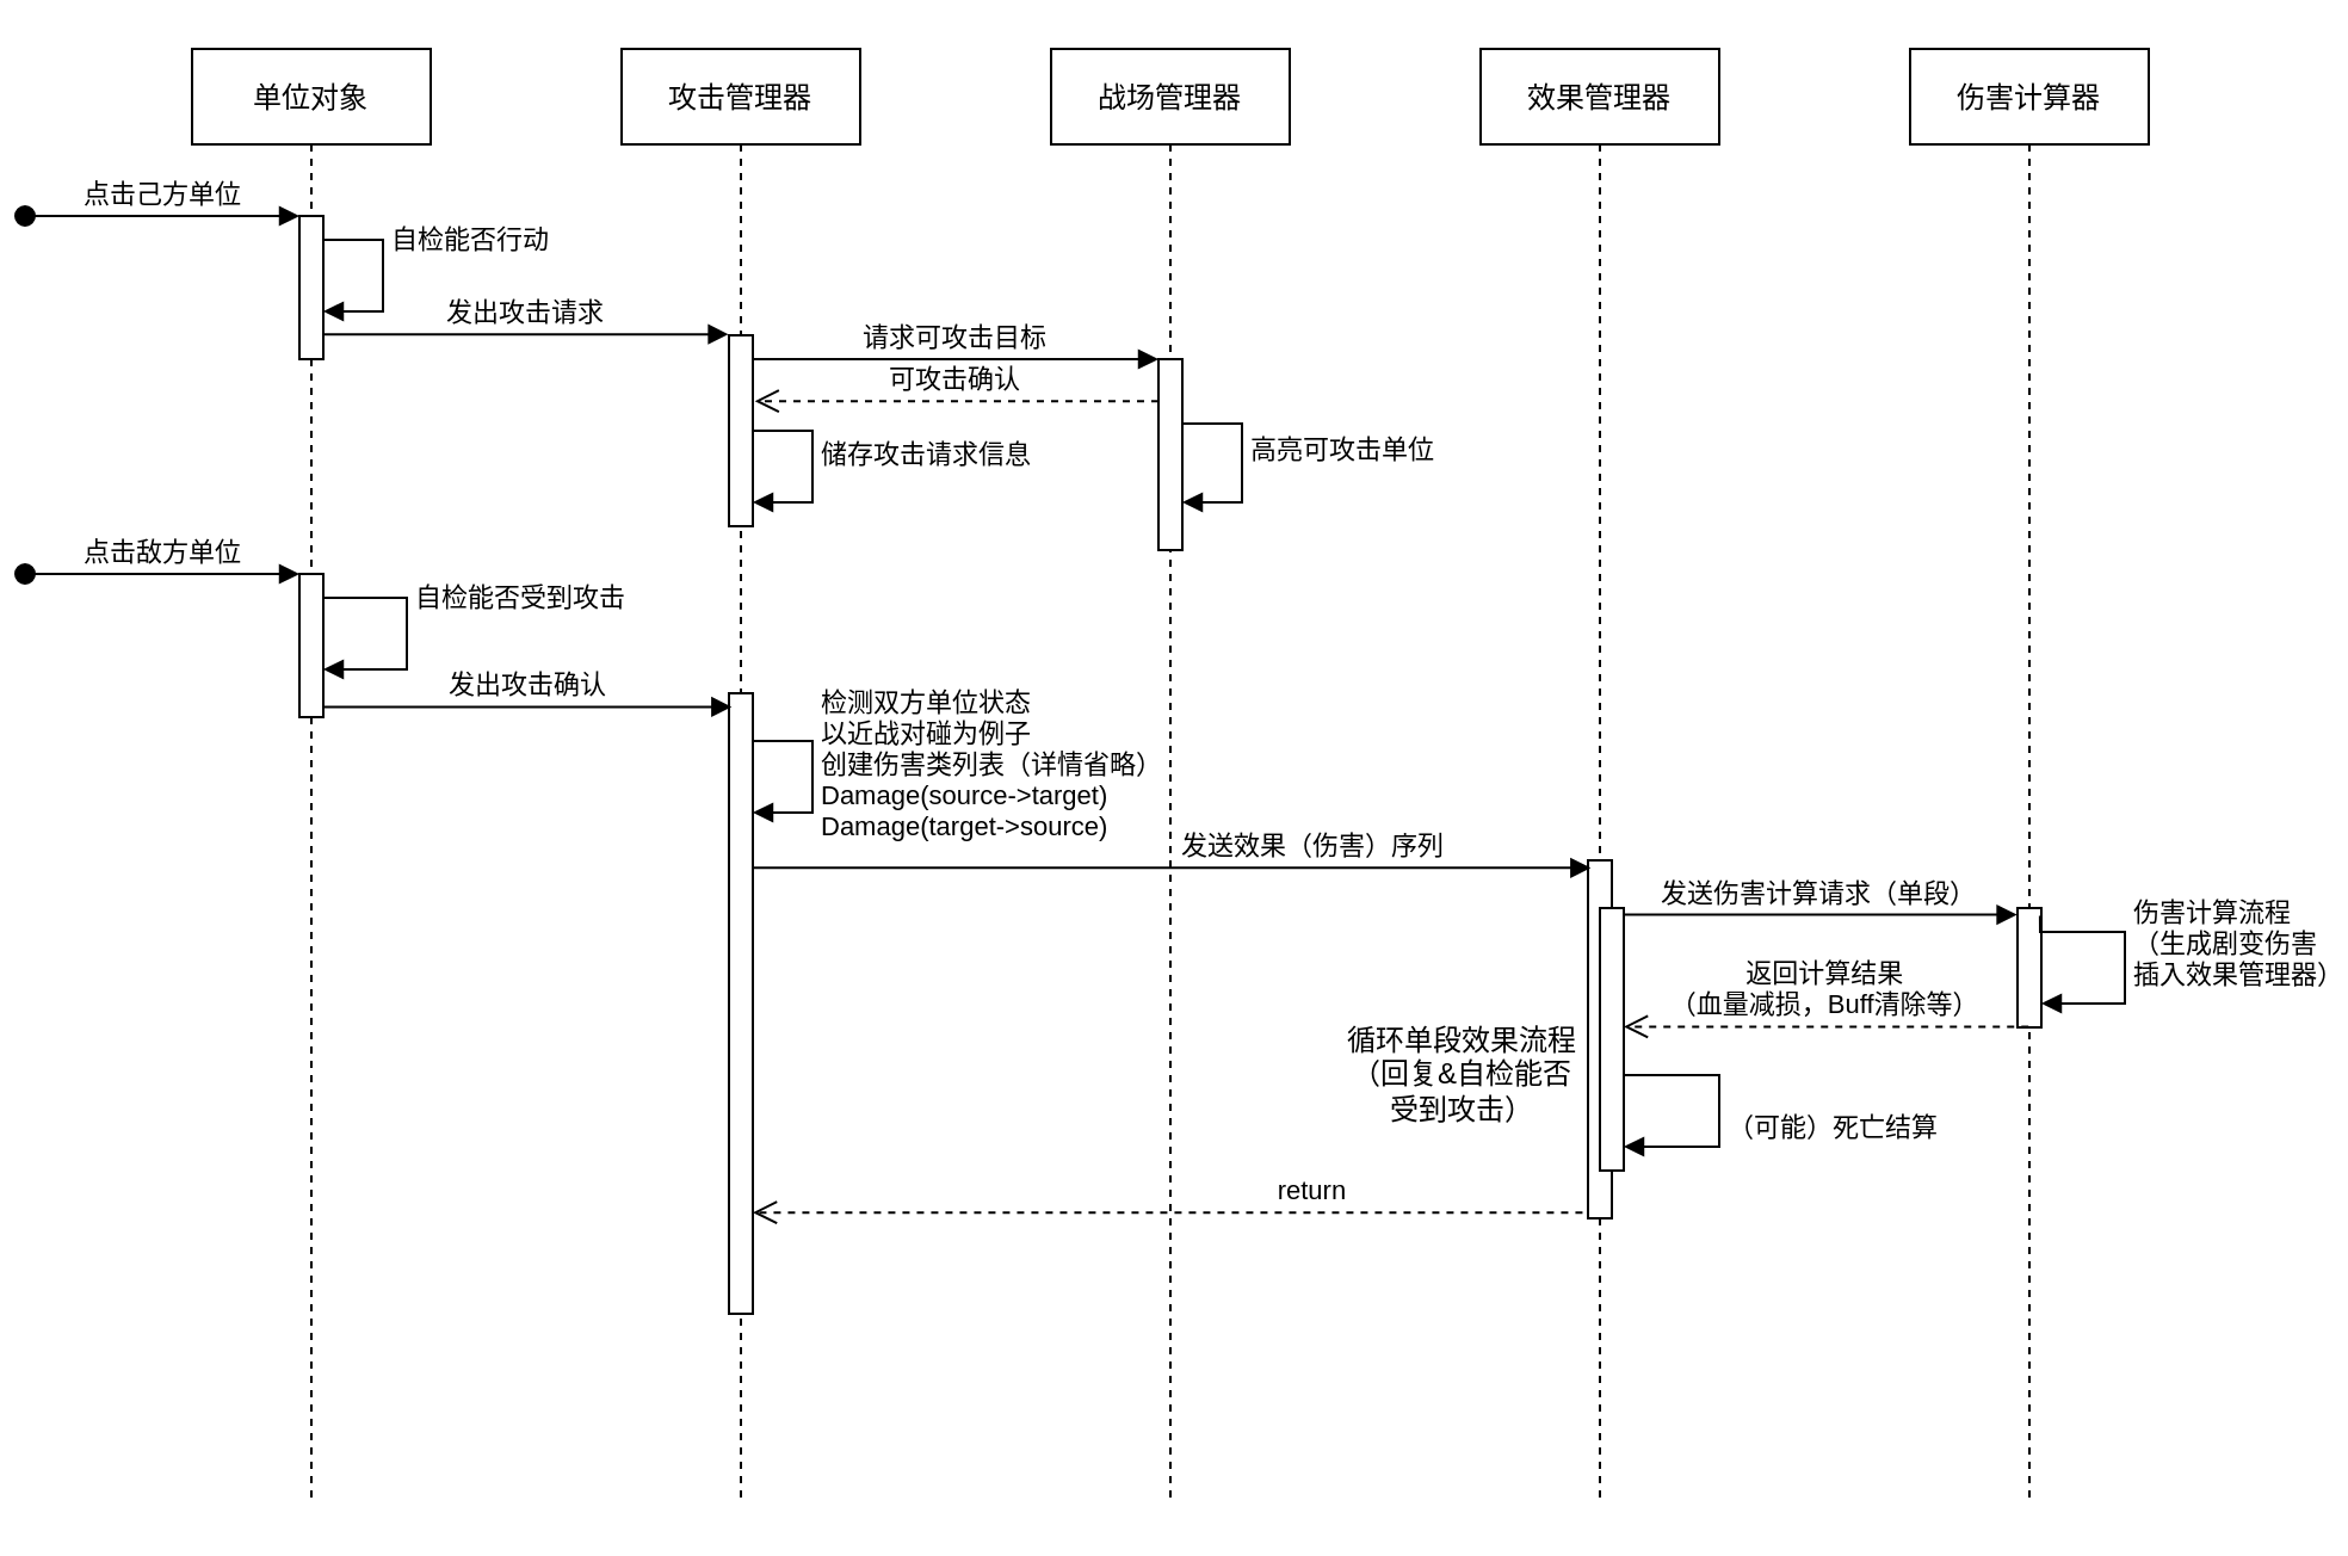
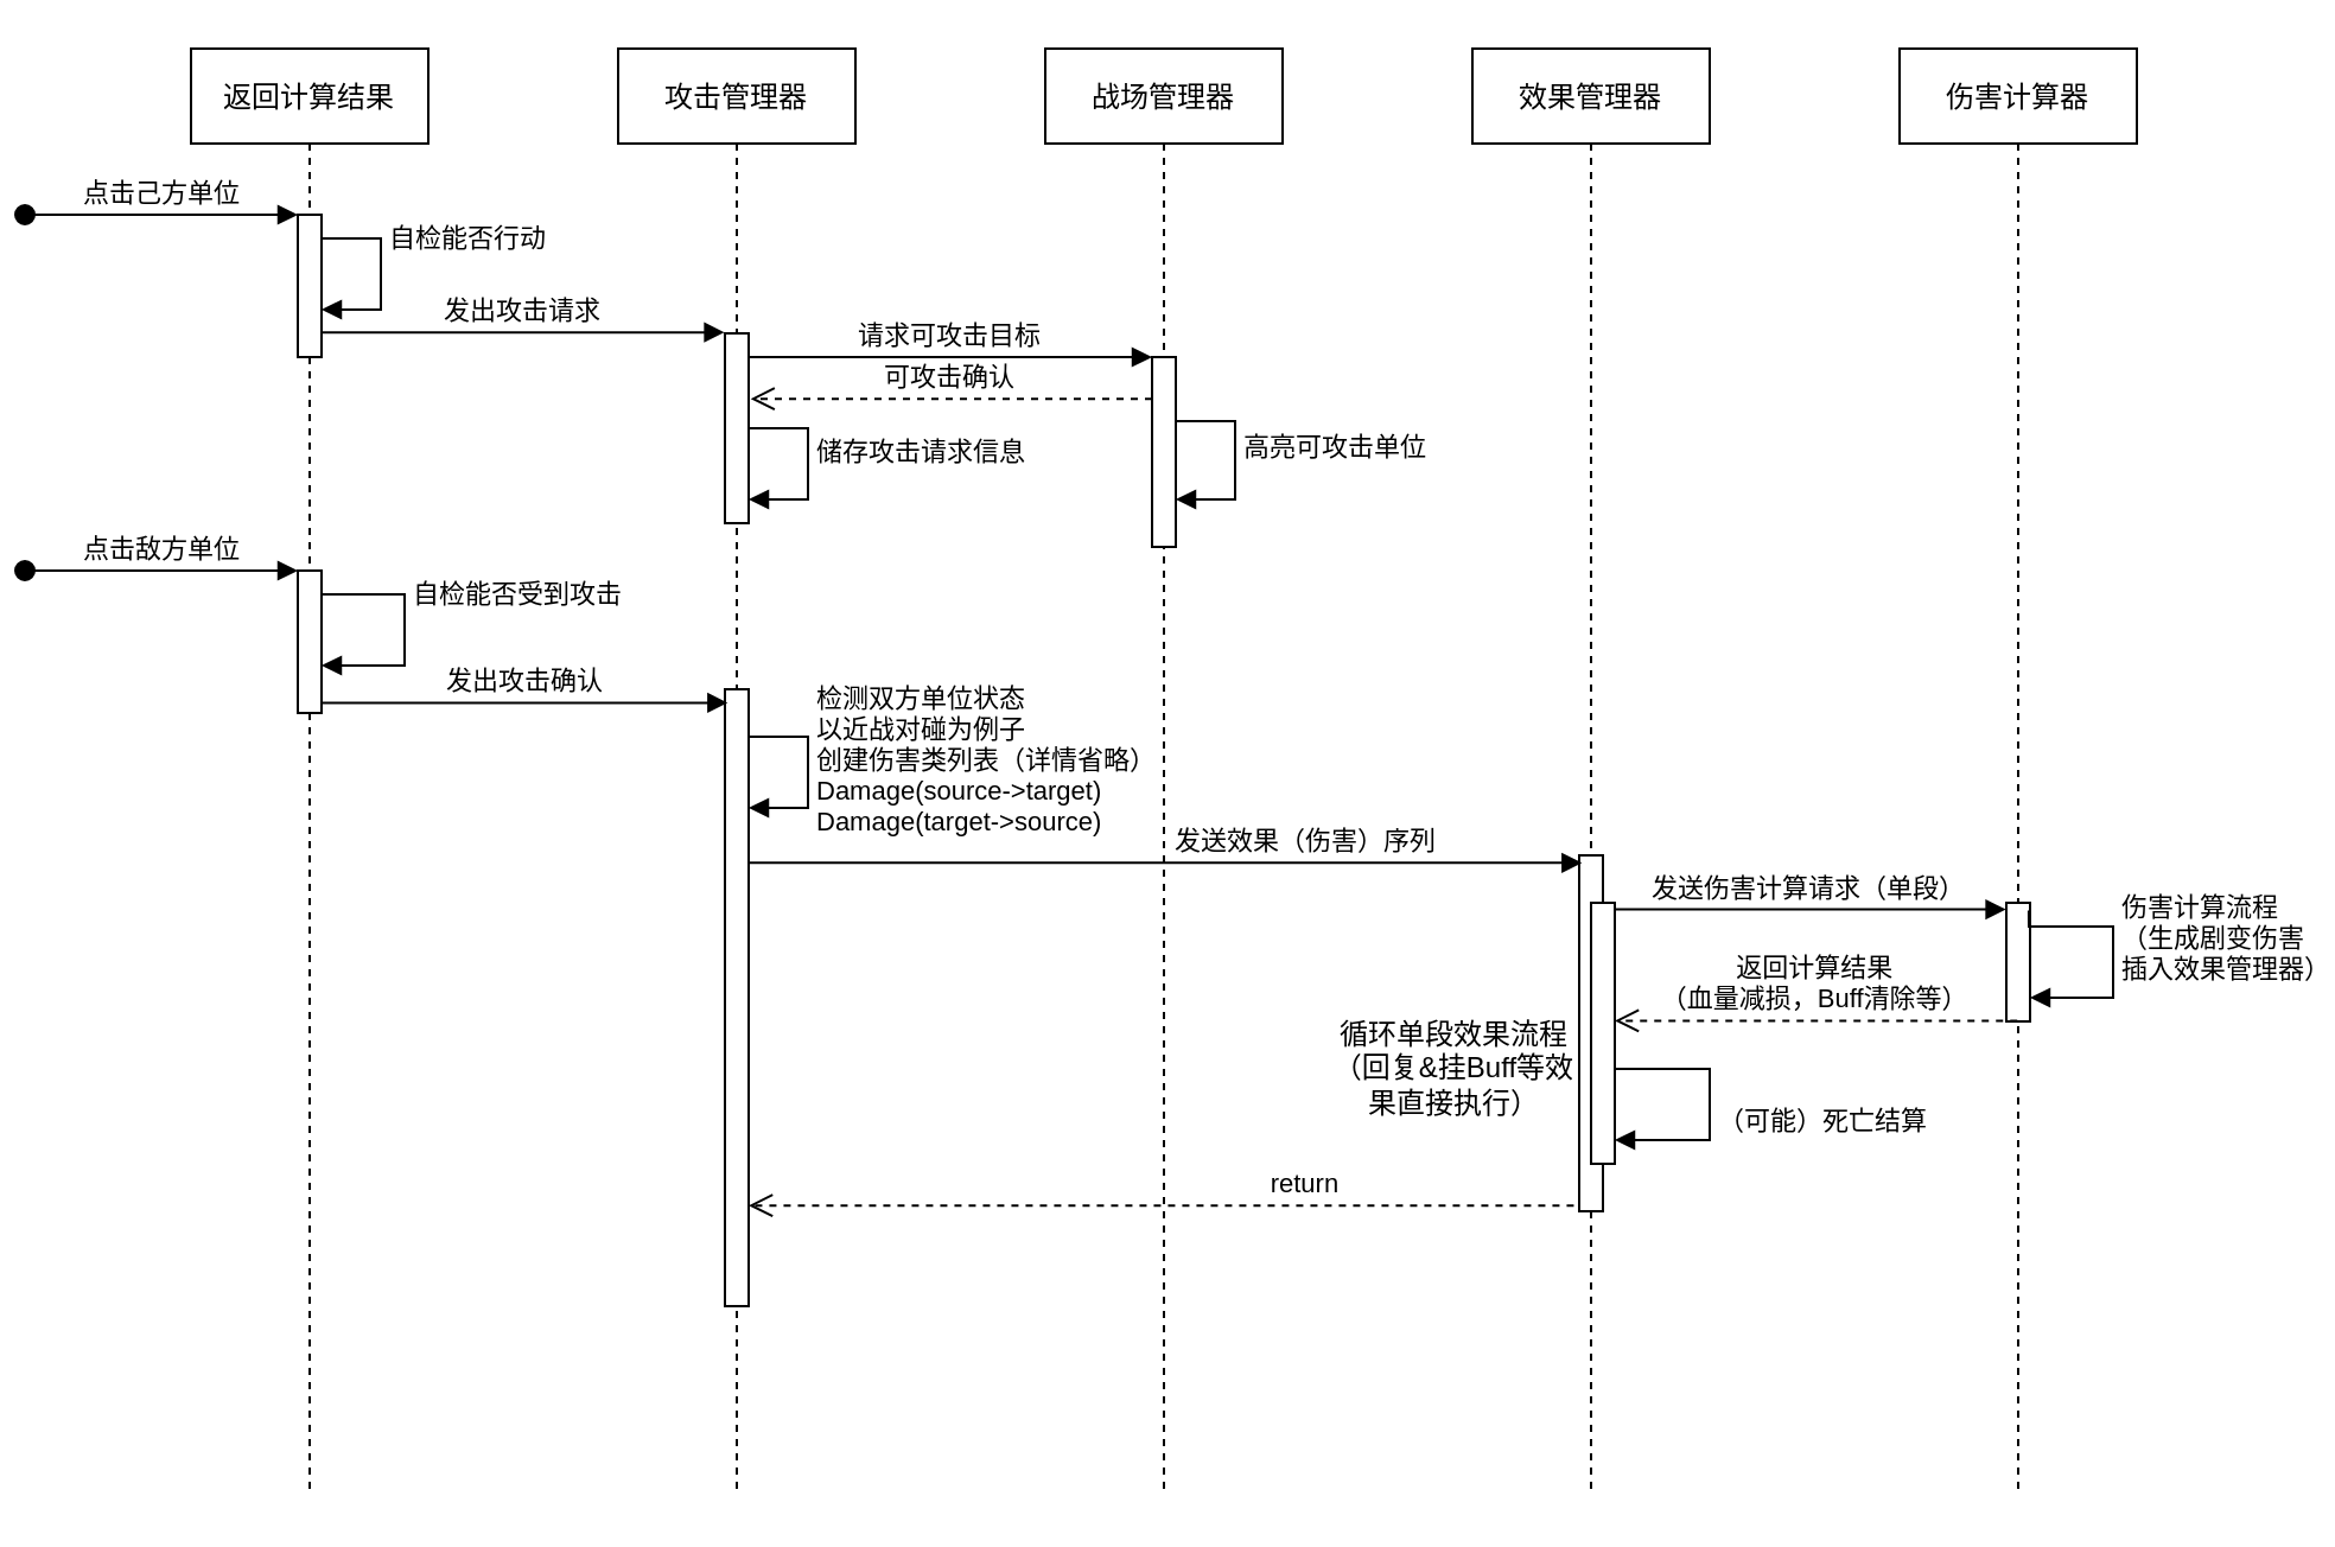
- <mxCell id="14" value="单位对象" style="shape=umlLifeline;perimeter=lifelinePerimeter;container=1;collapsible=0;recursiveResize=0;rounded=0;shadow=0;strokeWidth=1;" parent="1" vertex="1"><mxGeometry x="20" y="20" width="100" height="610" as="geometry" /></mxCell>
+ <mxCell id="14" value="返回计算结果" style="shape=umlLifeline;perimeter=lifelinePerimeter;container=1;collapsible=0;recursiveResize=0;rounded=0;shadow=0;strokeWidth=1;" parent="1" vertex="1"><mxGeometry x="20" y="20" width="100" height="610" as="geometry" /></mxCell>
- <mxCell id="26" value="循环单段效果流程&lt;br&gt;（回复&amp;amp;自检能否受到攻击）" style="text;html=1;strokeColor=none;fillColor=none;align=center;verticalAlign=middle;whiteSpace=wrap;rounded=0;" parent="1" vertex="1"><mxGeometry x="500" y="427.5" width="105" height="45" as="geometry" /></mxCell>
+ <mxCell id="26" value="循环单段效果流程&lt;br&gt;（回复&amp;amp;挂Buff等效果直接执行）" style="text;html=1;strokeColor=none;fillColor=none;align=center;verticalAlign=middle;whiteSpace=wrap;rounded=0;" parent="1" vertex="1"><mxGeometry x="500" y="427.5" width="105" height="45" as="geometry" /></mxCell>
